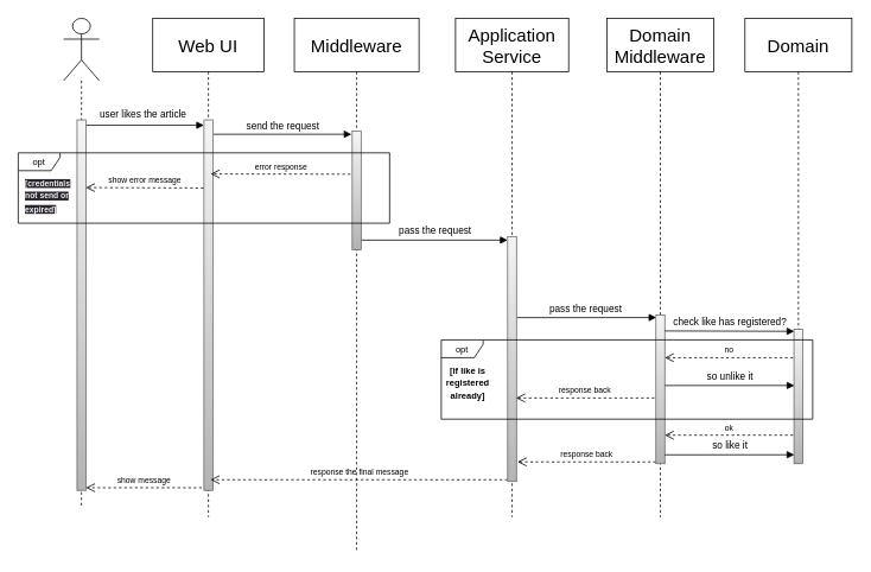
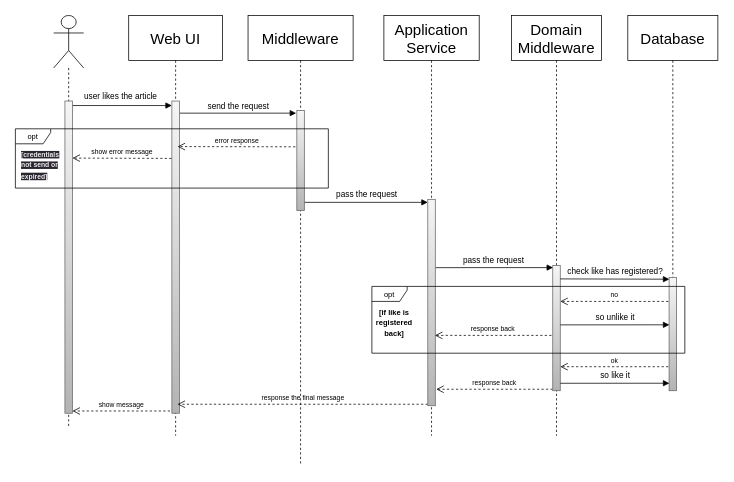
- <mxCell id="19" value="&lt;span style=&quot;font-size: 20px;&quot;&gt;Domain&lt;br&gt;&lt;/span&gt;" style="shape=umlLifeline;perimeter=lifelinePerimeter;whiteSpace=wrap;html=1;container=1;collapsible=0;recursiveResize=0;outlineConnect=0;size=60;" vertex="1" parent="1"><mxGeometry x="836" y="20" width="120" height="500" as="geometry" /></mxCell>
+ <mxCell id="19" value="&lt;span style=&quot;font-size: 20px;&quot;&gt;Database&lt;br&gt;&lt;/span&gt;" style="shape=umlLifeline;perimeter=lifelinePerimeter;whiteSpace=wrap;html=1;container=1;collapsible=0;recursiveResize=0;outlineConnect=0;size=60;" vertex="1" parent="1"><mxGeometry x="836" y="20" width="120" height="500" as="geometry" /></mxCell>
- <mxCell id="28" value="&lt;div style=&quot;text-align: center;&quot;&gt;&lt;span style=&quot;background-color: initial;&quot;&gt;&lt;font size=&quot;1&quot;&gt;&lt;b&gt;[if like is&lt;/b&gt;&lt;/font&gt;&lt;/span&gt;&lt;/div&gt;&lt;div style=&quot;text-align: center;&quot;&gt;&lt;span style=&quot;background-color: initial;&quot;&gt;&lt;font size=&quot;1&quot;&gt;&lt;b&gt;registered already]&lt;/b&gt;&lt;/font&gt;&lt;/span&gt;&lt;/div&gt;" style="text;whiteSpace=wrap;html=1;" vertex="1" parent="1"><mxGeometry x="489" y="400.75" width="70" height="45.5" as="geometry" /></mxCell>
+ <mxCell id="28" value="&lt;div style=&quot;text-align: center;&quot;&gt;&lt;span style=&quot;background-color: initial;&quot;&gt;&lt;font size=&quot;1&quot;&gt;&lt;b&gt;[if like is&lt;/b&gt;&lt;/font&gt;&lt;/span&gt;&lt;/div&gt;&lt;div style=&quot;text-align: center;&quot;&gt;&lt;span style=&quot;background-color: initial;&quot;&gt;&lt;font size=&quot;1&quot;&gt;&lt;b&gt;registered back]&lt;/b&gt;&lt;/font&gt;&lt;/span&gt;&lt;/div&gt;" style="text;whiteSpace=wrap;html=1;" vertex="1" parent="1"><mxGeometry x="489" y="400.75" width="70" height="45.5" as="geometry" /></mxCell>
